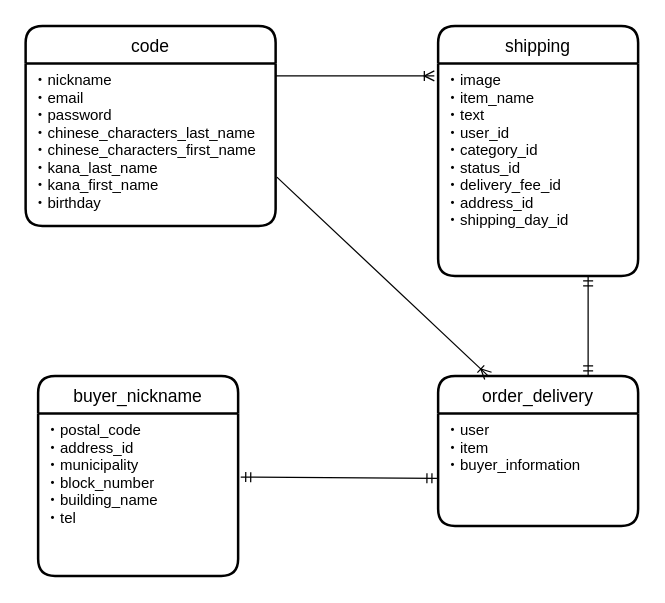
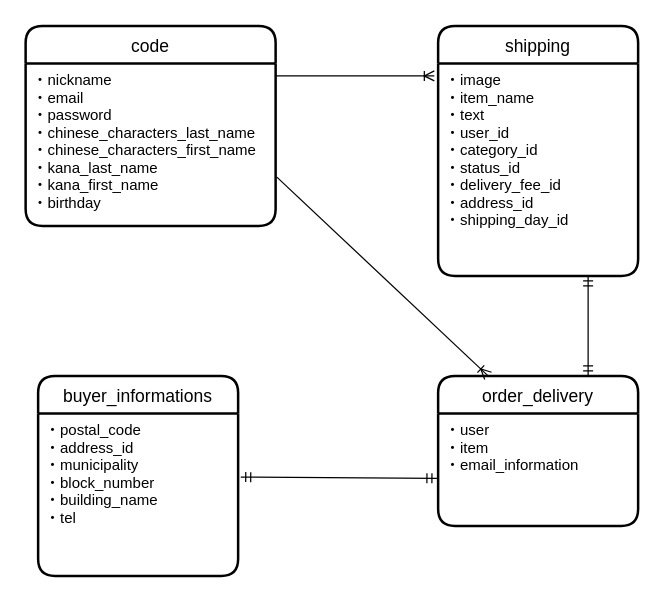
- <mxCell id="6" value="buyer_nickname" style="swimlane;childLayout=stackLayout;horizontal=1;startSize=30;horizontalStack=0;rounded=1;fontSize=14;fontStyle=0;strokeWidth=2;resizeParent=0;resizeLast=1;shadow=0;dashed=0;align=center;" parent="1" vertex="1"><mxGeometry x="30" y="300" width="160" height="160" as="geometry" /></mxCell>
+ <mxCell id="6" value="buyer_informations" style="swimlane;childLayout=stackLayout;horizontal=1;startSize=30;horizontalStack=0;rounded=1;fontSize=14;fontStyle=0;strokeWidth=2;resizeParent=0;resizeLast=1;shadow=0;dashed=0;align=center;" parent="1" vertex="1"><mxGeometry x="30" y="300" width="160" height="160" as="geometry" /></mxCell>
- <mxCell id="10" value="・user&#10;・item&#10;・buyer_information&#10;" style="align=left;strokeColor=none;fillColor=none;spacingLeft=4;fontSize=12;verticalAlign=top;resizable=0;rotatable=0;part=1;" vertex="1" parent="9"><mxGeometry y="30" width="160" height="90" as="geometry" /></mxCell>
+ <mxCell id="10" value="・user&#10;・item&#10;・email_information&#10;" style="align=left;strokeColor=none;fillColor=none;spacingLeft=4;fontSize=12;verticalAlign=top;resizable=0;rotatable=0;part=1;" vertex="1" parent="9"><mxGeometry y="30" width="160" height="90" as="geometry" /></mxCell>
